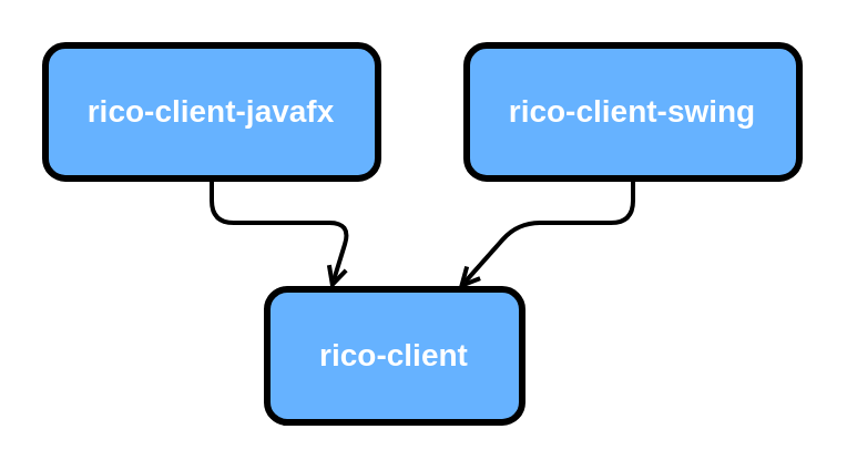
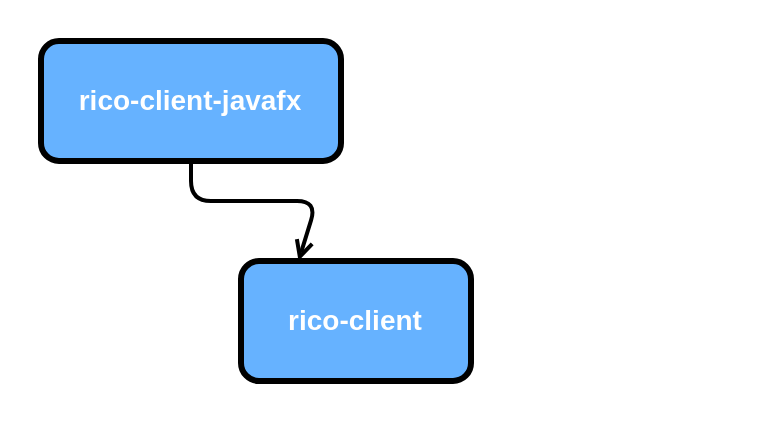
- <mxCell id="3" value="&lt;font color=&quot;#ffffff&quot; size=&quot;1&quot;&gt;&lt;b style=&quot;font-size: 14px&quot;&gt;rico-client-swing&lt;/b&gt;&lt;/font&gt;" style="rounded=1;whiteSpace=wrap;html=1;strokeWidth=3;fillColor=#66B2FF;" parent="1" vertex="1"><mxGeometry x="210" y="20" width="150" height="60" as="geometry" /></mxCell>
- <mxCell id="5" value="" style="endArrow=open;html=1;endFill=0;strokeWidth=2;exitX=0.5;exitY=1;exitDx=0;exitDy=0;entryX=0.75;entryY=0;entryDx=0;entryDy=0;" parent="1" source="3" target="4" edge="1"><mxGeometry width="50" height="50" relative="1" as="geometry"><mxPoint x="515" y="100" as="sourcePoint" /><mxPoint x="577.5" y="150" as="targetPoint" /><Array as="points"><mxPoint x="285" y="100" /><mxPoint x="233" y="100" /></Array></mxGeometry></mxCell>
